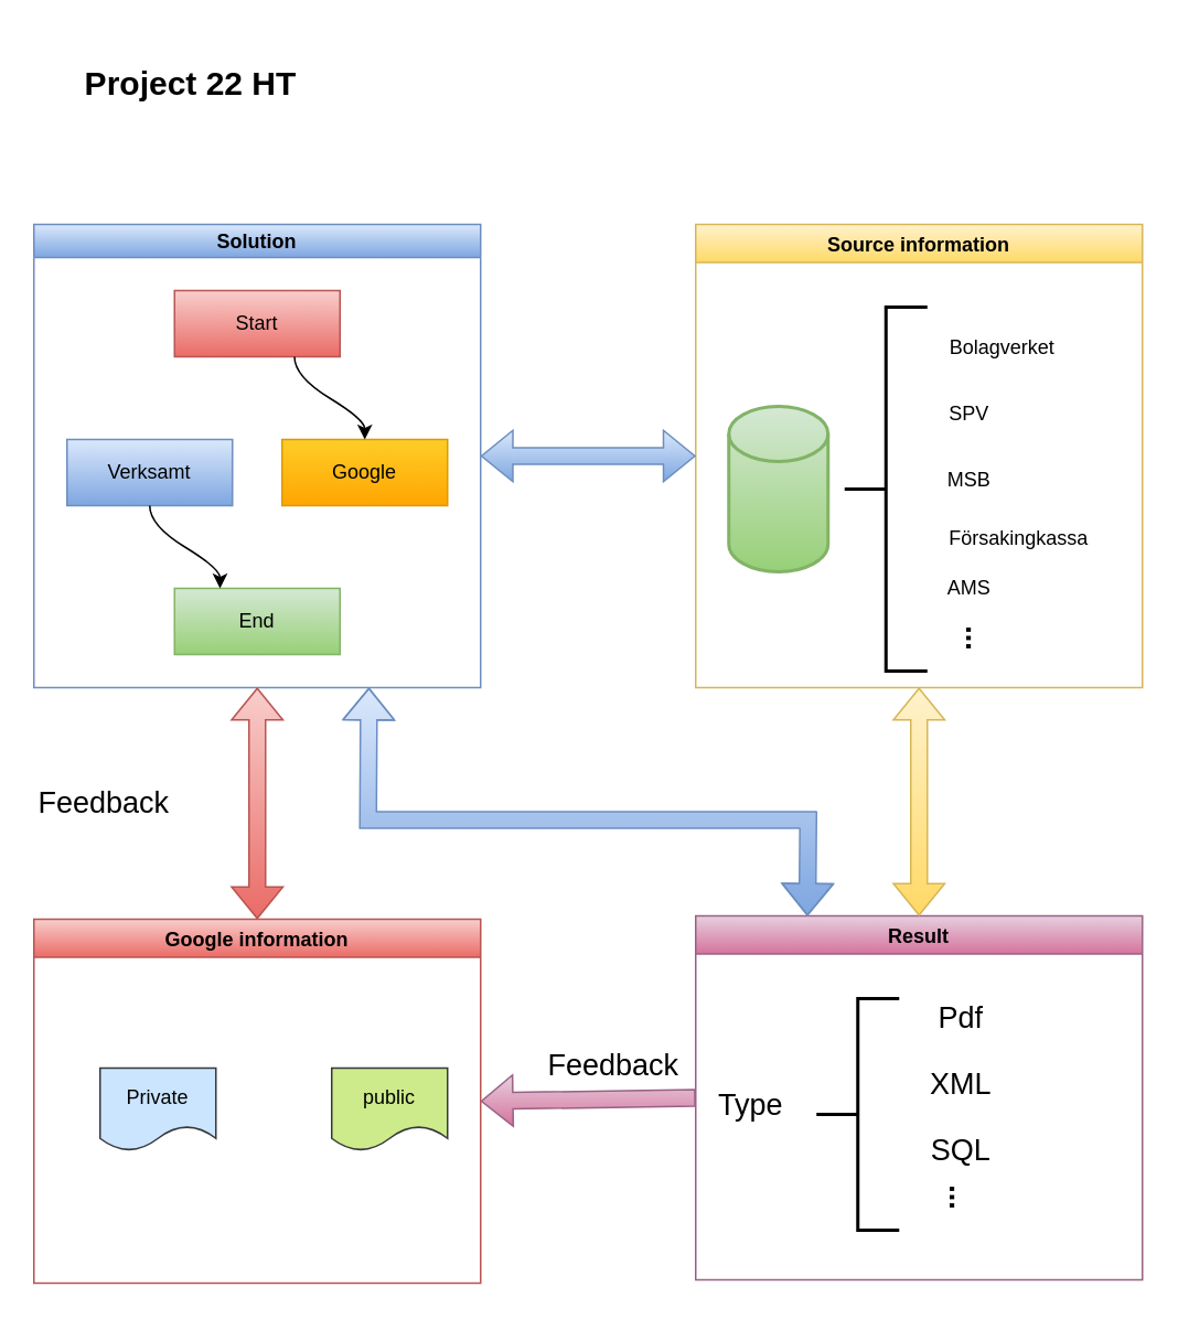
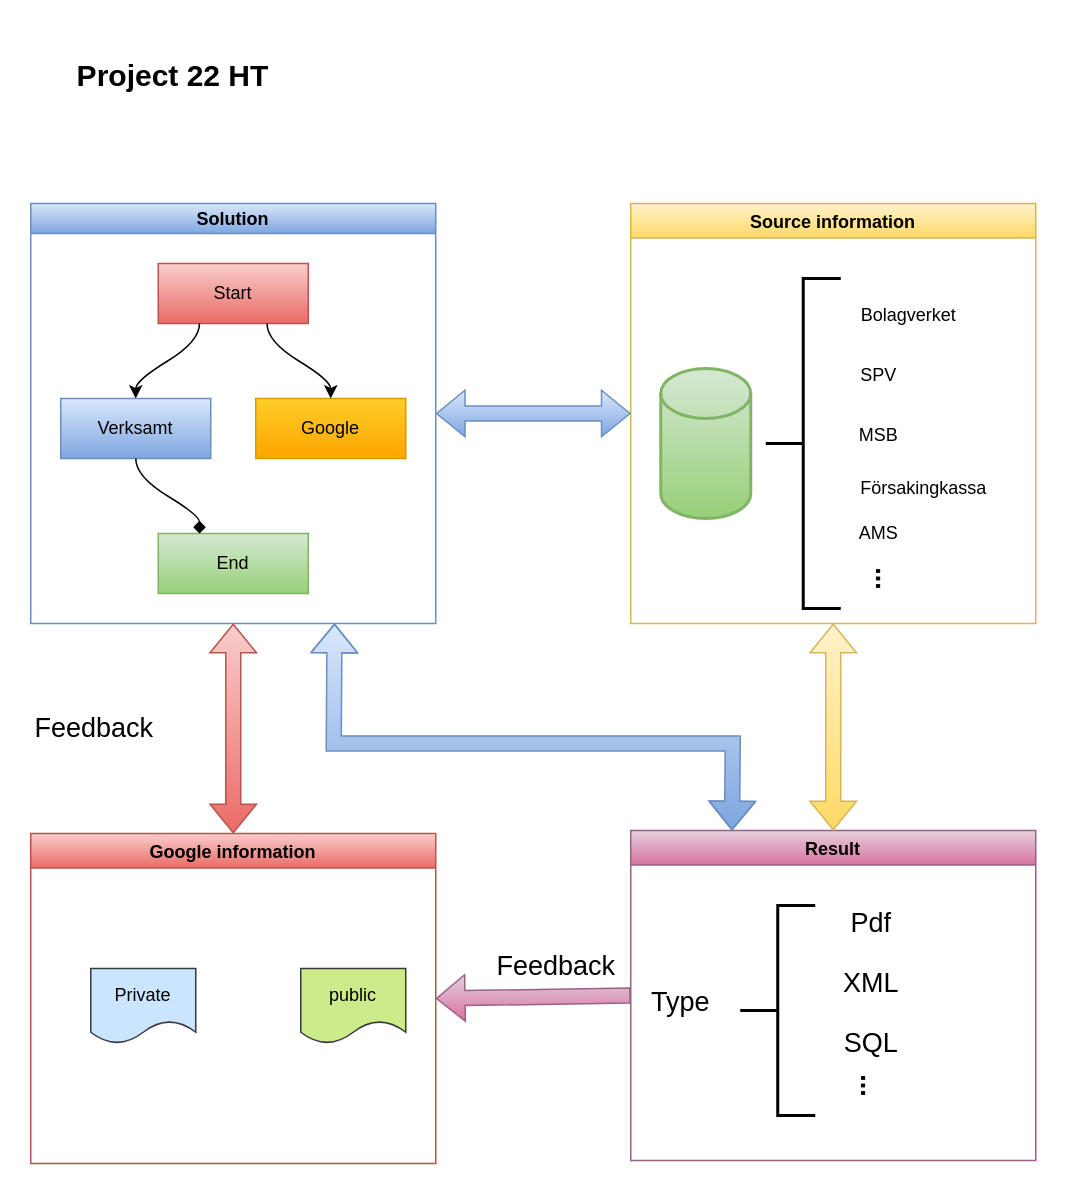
+ <mxCell id="21" value="" style="html=1;curved=1;rounded=0;noEdgeStyle=1;orthogonal=1;" edge="1" parent="18" source="19" target="20"><mxGeometry relative="1" as="geometry"><Array as="points"><mxPoint x="112.5" y="92" /><mxPoint x="70" y="118" /></Array></mxGeometry></mxCell>
- <mxCell id="25" value="" style="html=1;curved=1;rounded=0;noEdgeStyle=1;orthogonal=1;" edge="1" parent="18" source="20" target="24"><mxGeometry relative="1" as="geometry"><Array as="points"><mxPoint x="70" y="182" /><mxPoint x="112.5" y="208" /></Array></mxGeometry></mxCell>
+ <mxCell id="25" value="" style="html=1;curved=1;rounded=0;noEdgeStyle=1;orthogonal=1;endArrow=diamond;" edge="1" parent="18" source="20" target="24"><mxGeometry relative="1" as="geometry"><Array as="points"><mxPoint x="70" y="182" /><mxPoint x="112.5" y="208" /></Array></mxGeometry></mxCell>
